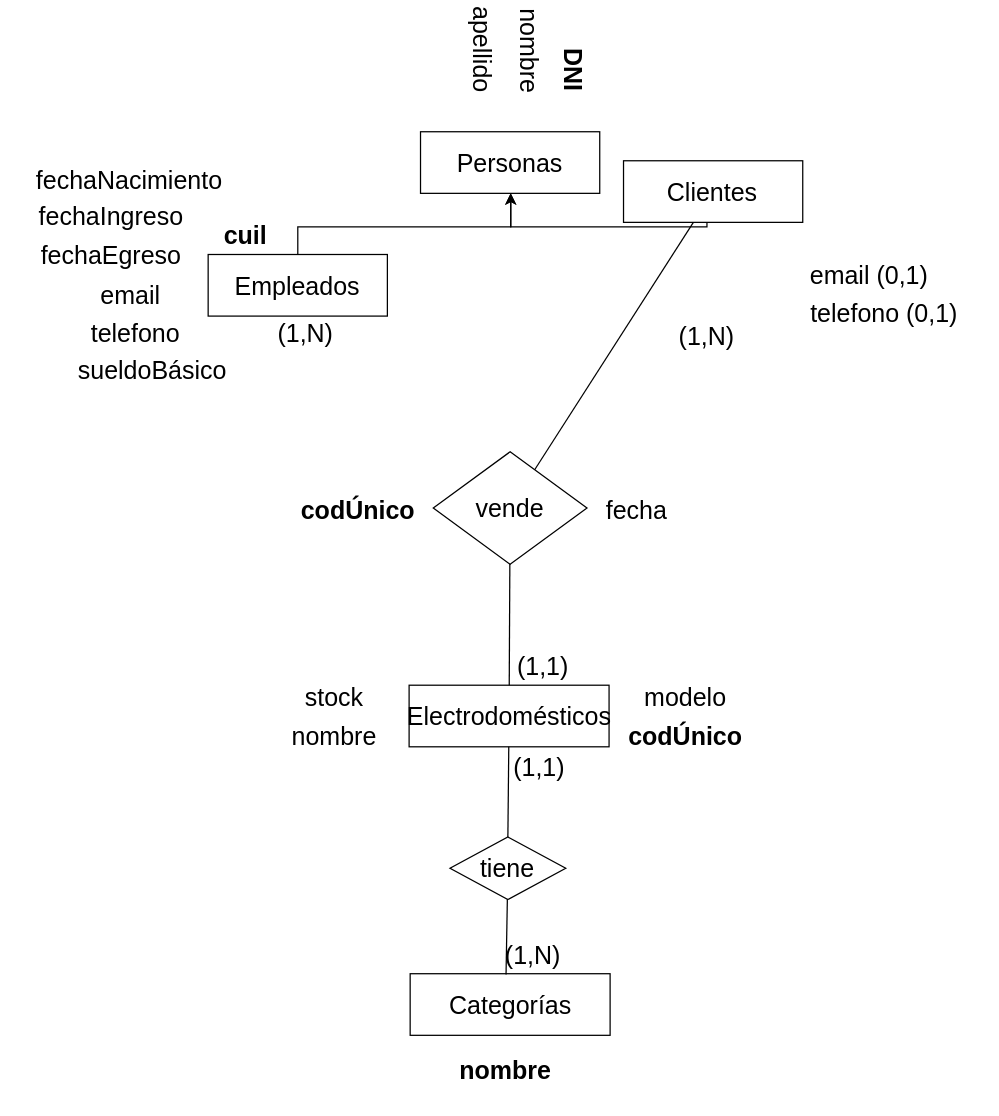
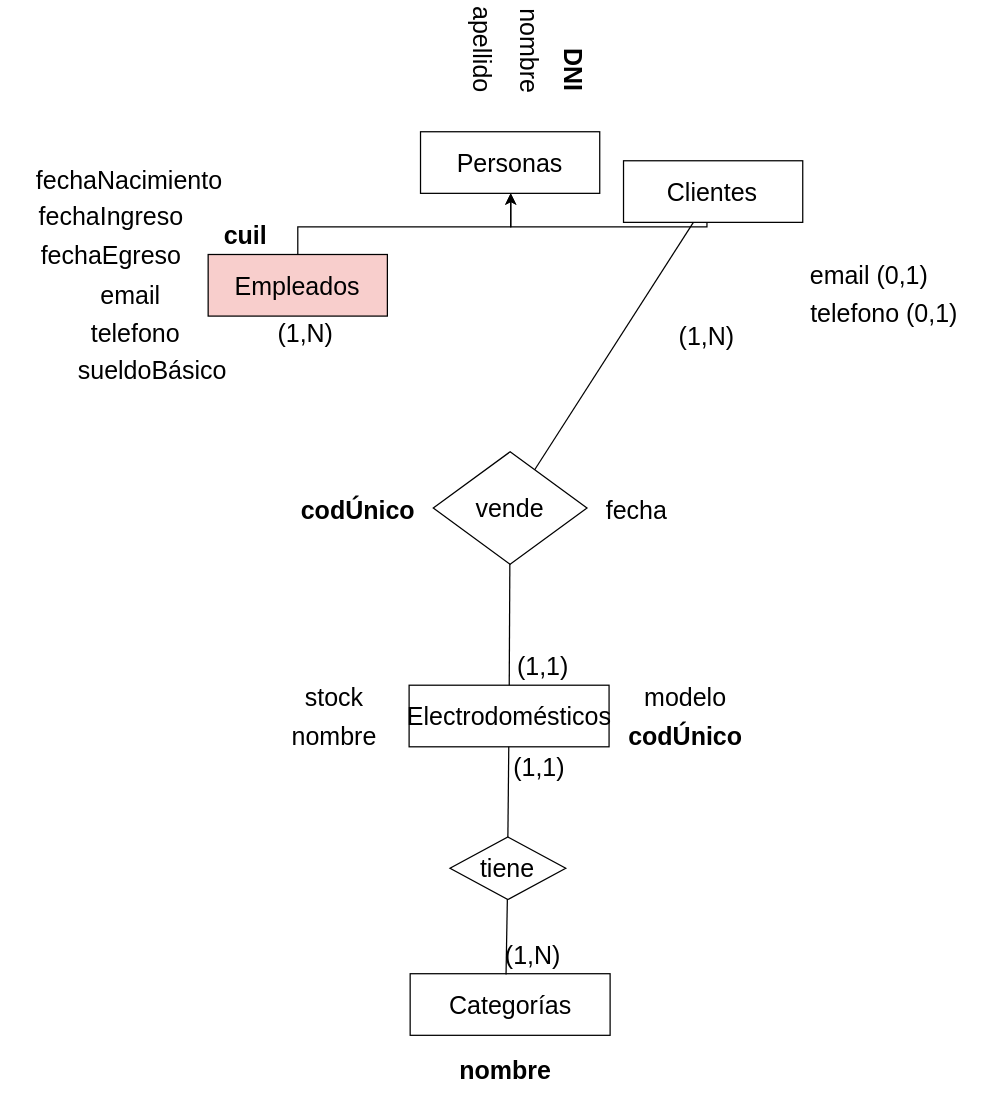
- <mxCell id="6" value="&lt;font style=&quot;font-size: 20px;&quot;&gt;Empleados&lt;/font&gt;" style="whiteSpace=wrap;html=1;align=center;fontSize=20;" vertex="1" parent="1"><mxGeometry x="165.87" y="200.14" width="143.41" height="49.29" as="geometry" /></mxCell>
+ <mxCell id="6" value="&lt;font style=&quot;font-size: 20px;&quot;&gt;Empleados&lt;/font&gt;" style="whiteSpace=wrap;html=1;align=center;fontSize=20;fillColor=#f8cecc;" vertex="1" parent="1"><mxGeometry x="165.87" y="200.14" width="143.41" height="49.29" as="geometry" /></mxCell>
